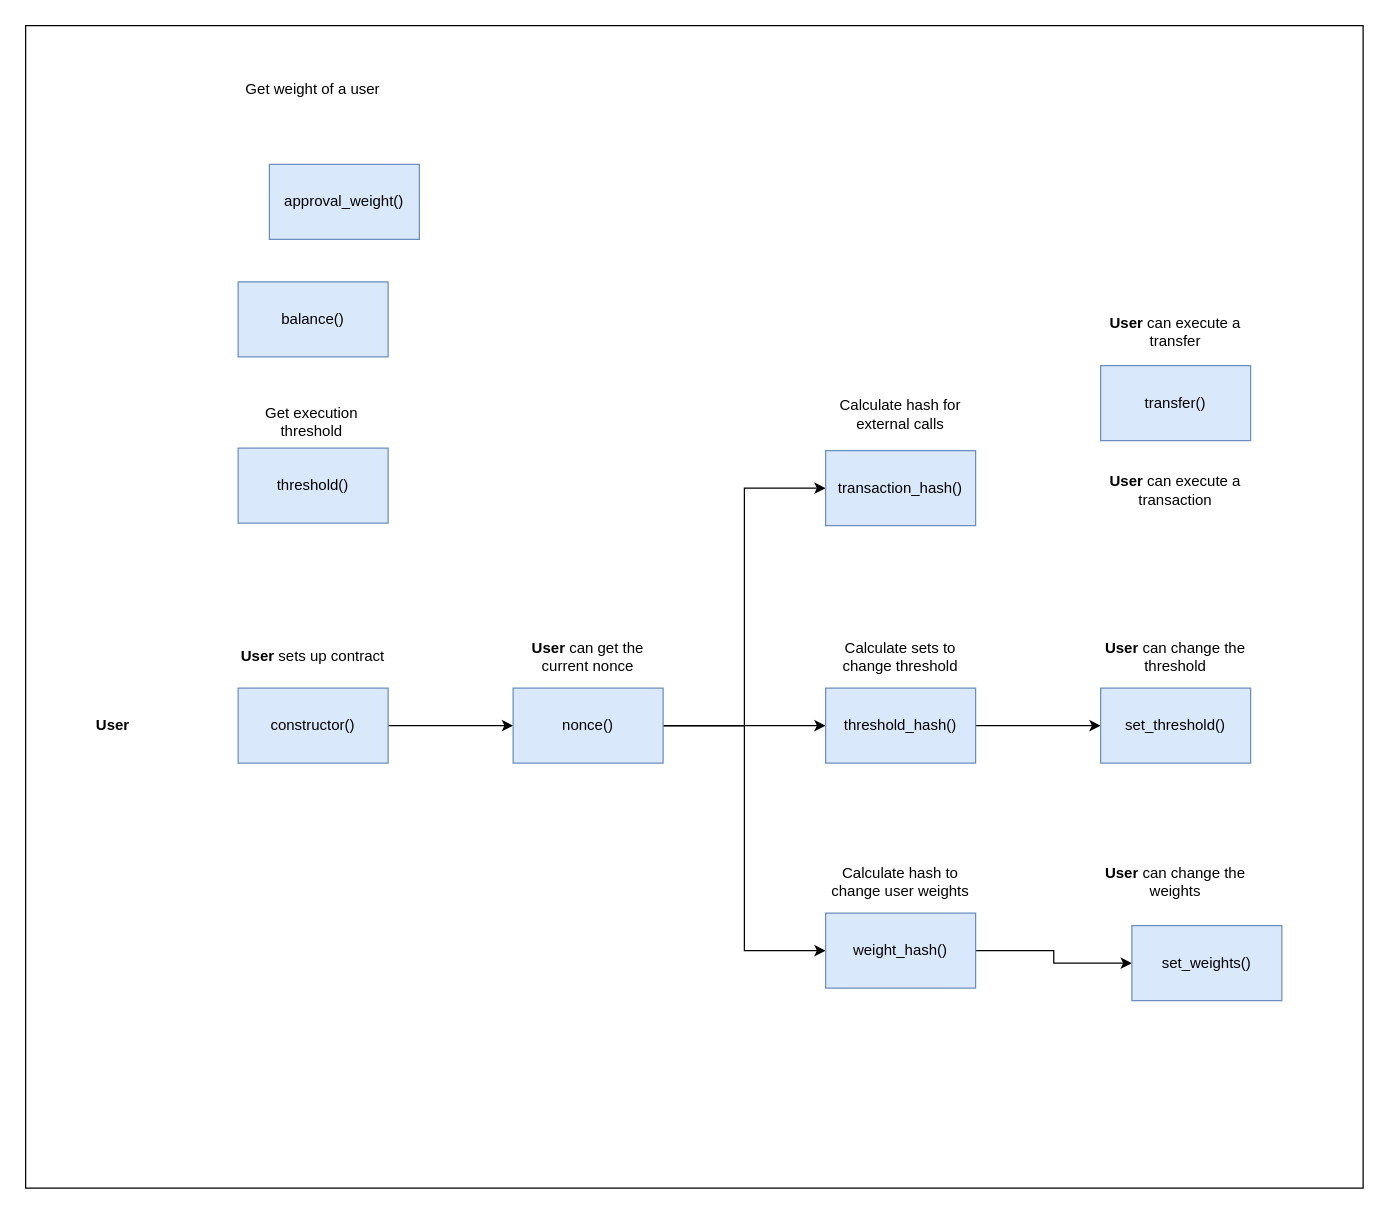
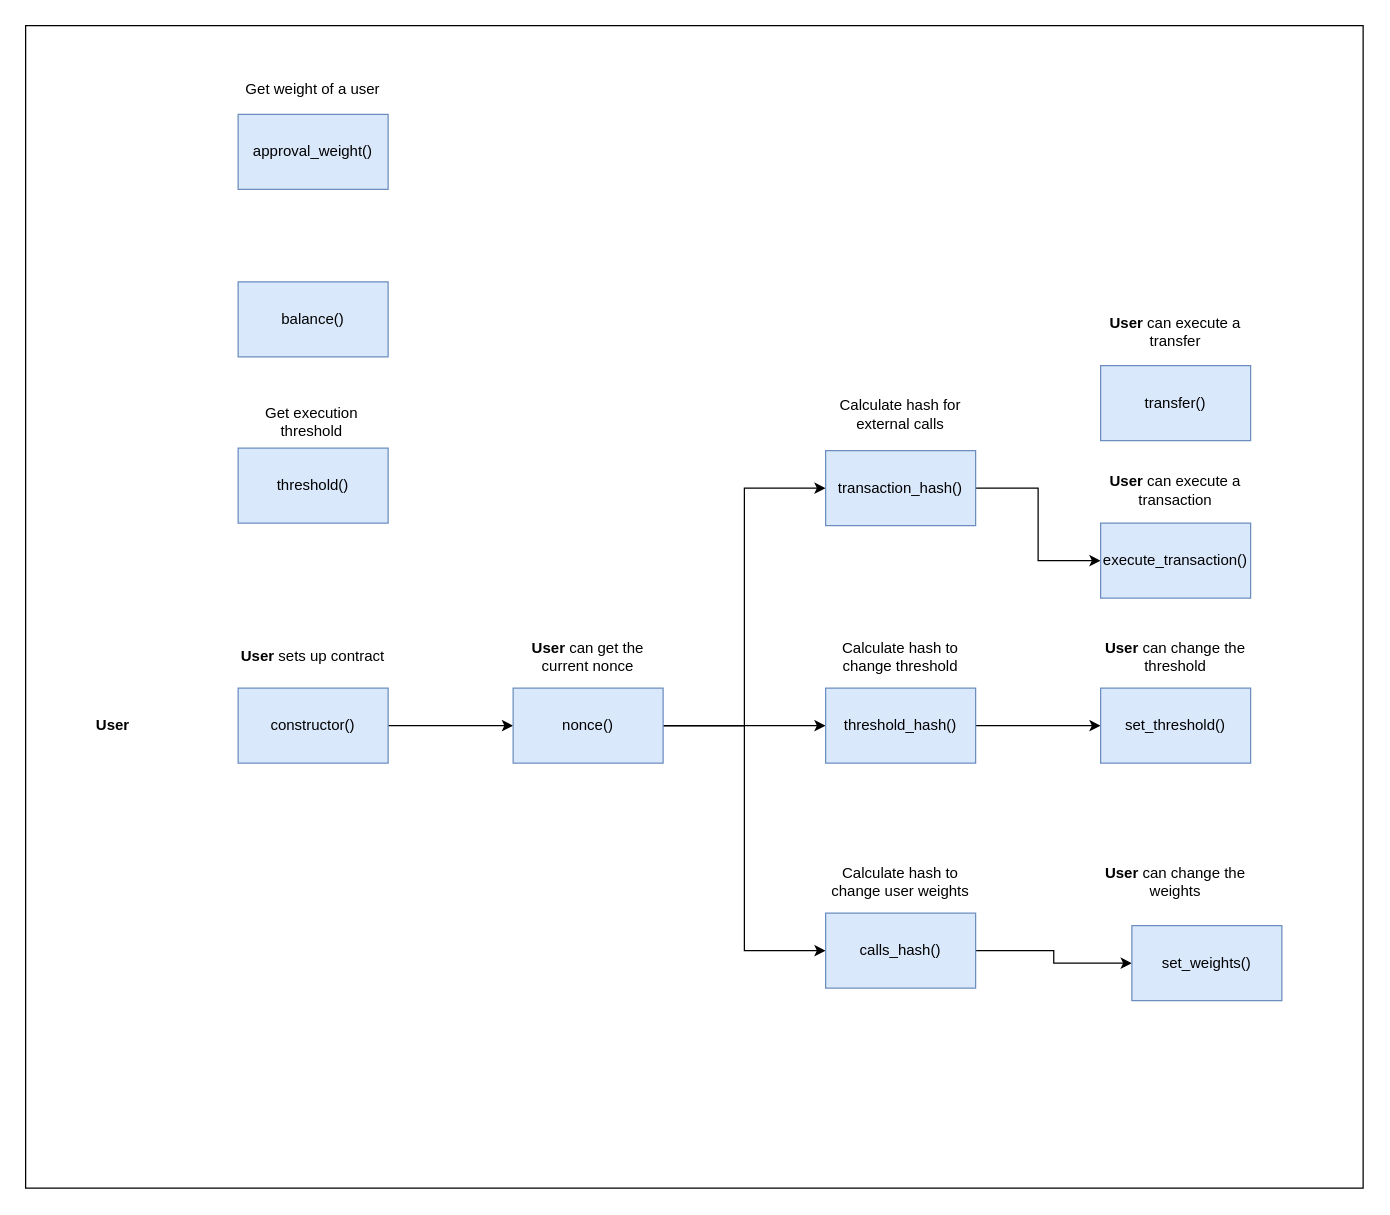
- <mxCell id="29" value="approval_weight()" style="rounded=0;whiteSpace=wrap;html=1;fillColor=#dae8fc;strokeColor=#6c8ebf;" parent="1" vertex="1"><mxGeometry x="215" y="131" width="120" height="60" as="geometry" /></mxCell>
+ <mxCell id="29" value="approval_weight()" style="rounded=0;whiteSpace=wrap;html=1;fillColor=#dae8fc;strokeColor=#6c8ebf;" parent="1" vertex="1"><mxGeometry x="190" y="91" width="120" height="60" as="geometry" /></mxCell>
+ <mxCell id="12" style="edgeStyle=orthogonalEdgeStyle;rounded=0;orthogonalLoop=1;jettySize=auto;html=1;entryX=0;entryY=0.5;entryDx=0;entryDy=0;" parent="1" source="13" target="22" edge="1"><mxGeometry relative="1" as="geometry" /></mxCell>
+ <mxCell id="22" value="execute_transaction()" style="rounded=0;whiteSpace=wrap;html=1;fillColor=#dae8fc;strokeColor=#6c8ebf;" parent="1" vertex="1"><mxGeometry x="880" y="418" width="120" height="60" as="geometry" /></mxCell>
- <mxCell id="19" value="Calculate sets to change threshold" style="text;html=1;strokeColor=none;fillColor=none;align=center;verticalAlign=middle;whiteSpace=wrap;rounded=0;" parent="1" vertex="1"><mxGeometry x="660" y="510" width="120" height="30" as="geometry" /></mxCell>
+ <mxCell id="19" value="Calculate hash to change threshold" style="text;html=1;strokeColor=none;fillColor=none;align=center;verticalAlign=middle;whiteSpace=wrap;rounded=0;" parent="1" vertex="1"><mxGeometry x="660" y="510" width="120" height="30" as="geometry" /></mxCell>
- <mxCell id="17" value="weight_hash()" style="rounded=0;whiteSpace=wrap;html=1;fillColor=#dae8fc;strokeColor=#6c8ebf;" parent="1" vertex="1"><mxGeometry x="660" y="730" width="120" height="60" as="geometry" /></mxCell>
+ <mxCell id="17" value="calls_hash()" style="rounded=0;whiteSpace=wrap;html=1;fillColor=#dae8fc;strokeColor=#6c8ebf;" parent="1" vertex="1"><mxGeometry x="660" y="730" width="120" height="60" as="geometry" /></mxCell>
